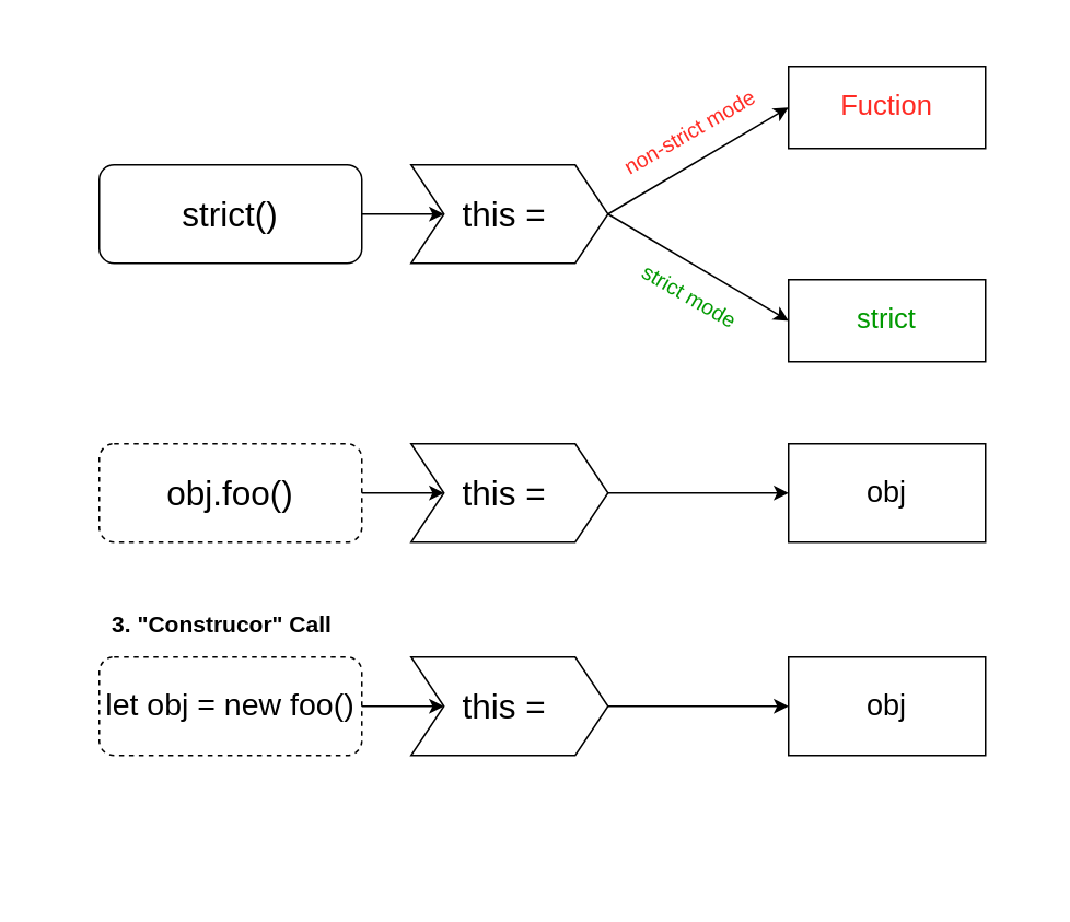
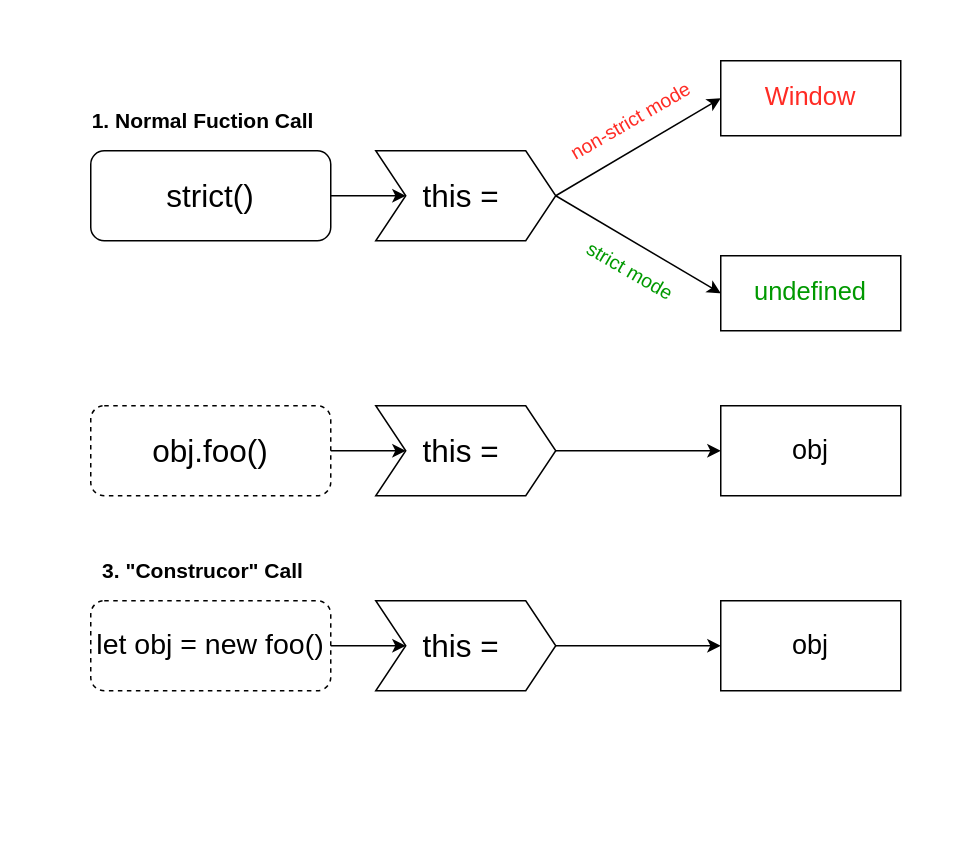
- <mxCell id="4" value="&lt;font style=&quot;font-size: 17px&quot; color=&quot;#ff2b24&quot;&gt;Fuction&lt;/font&gt;" style="rounded=0;whiteSpace=wrap;html=1;" vertex="1" parent="3"><mxGeometry x="430" width="120" height="50" as="geometry" /></mxCell>
+ <mxCell id="4" value="&lt;font style=&quot;font-size: 17px&quot; color=&quot;#ff2b24&quot;&gt;Window&lt;/font&gt;" style="rounded=0;whiteSpace=wrap;html=1;" vertex="1" parent="3"><mxGeometry x="430" width="120" height="50" as="geometry" /></mxCell>
+ <mxCell id="13" value="&lt;span style=&quot;font-size: 14px&quot;&gt;&lt;b&gt;1. Normal Fuction Call&lt;/b&gt;&lt;/span&gt;" style="text;html=1;strokeColor=none;fillColor=none;align=center;verticalAlign=middle;whiteSpace=wrap;rounded=0;" vertex="1" parent="3"><mxGeometry y="30" width="170" height="20" as="geometry" /></mxCell>
- <mxCell id="5" value="&lt;font style=&quot;font-size: 17px&quot; color=&quot;#009900&quot;&gt;strict&lt;/font&gt;" style="rounded=0;whiteSpace=wrap;html=1;" vertex="1" parent="3"><mxGeometry x="430" y="130" width="120" height="50" as="geometry" /></mxCell>
+ <mxCell id="5" value="&lt;font style=&quot;font-size: 17px&quot; color=&quot;#009900&quot;&gt;undefined&lt;/font&gt;" style="rounded=0;whiteSpace=wrap;html=1;" vertex="1" parent="3"><mxGeometry x="430" y="130" width="120" height="50" as="geometry" /></mxCell>
